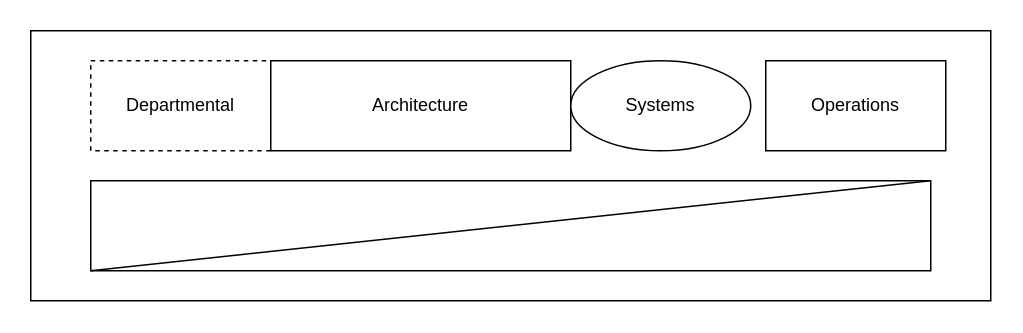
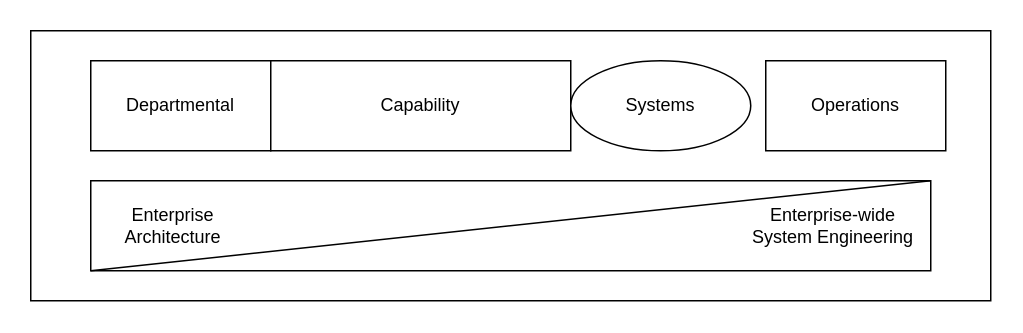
- <mxCell id="3" value="Departmental" style="rounded=1;whiteSpace=wrap;html=1;arcSize=0;dashed=1;" vertex="1" parent="1"><mxGeometry x="60" y="40" width="120" height="60" as="geometry" /></mxCell>
+ <mxCell id="3" value="Departmental" style="rounded=1;whiteSpace=wrap;html=1;arcSize=0;" vertex="1" parent="1"><mxGeometry x="60" y="40" width="120" height="60" as="geometry" /></mxCell>
- <mxCell id="4" value="Architecture" style="rounded=1;whiteSpace=wrap;html=1;arcSize=0;" vertex="1" parent="1"><mxGeometry x="180" y="40" width="200" height="60" as="geometry" /></mxCell>
+ <mxCell id="4" value="Capability" style="rounded=1;whiteSpace=wrap;html=1;arcSize=0;" vertex="1" parent="1"><mxGeometry x="180" y="40" width="200" height="60" as="geometry" /></mxCell>
+ <mxCell id="9" value="Enterprise Architecture" style="text;html=1;strokeColor=none;fillColor=none;align=center;verticalAlign=middle;whiteSpace=wrap;rounded=0;" vertex="1" parent="1"><mxGeometry x="60" y="135" width="110" height="30" as="geometry" /></mxCell>
+ <mxCell id="8" value="Enterprise-wide&lt;br&gt;System Engineering" style="text;html=1;strokeColor=none;fillColor=none;align=center;verticalAlign=middle;whiteSpace=wrap;rounded=0;" vertex="1" parent="1"><mxGeometry x="500" y="135" width="110" height="30" as="geometry" /></mxCell>
